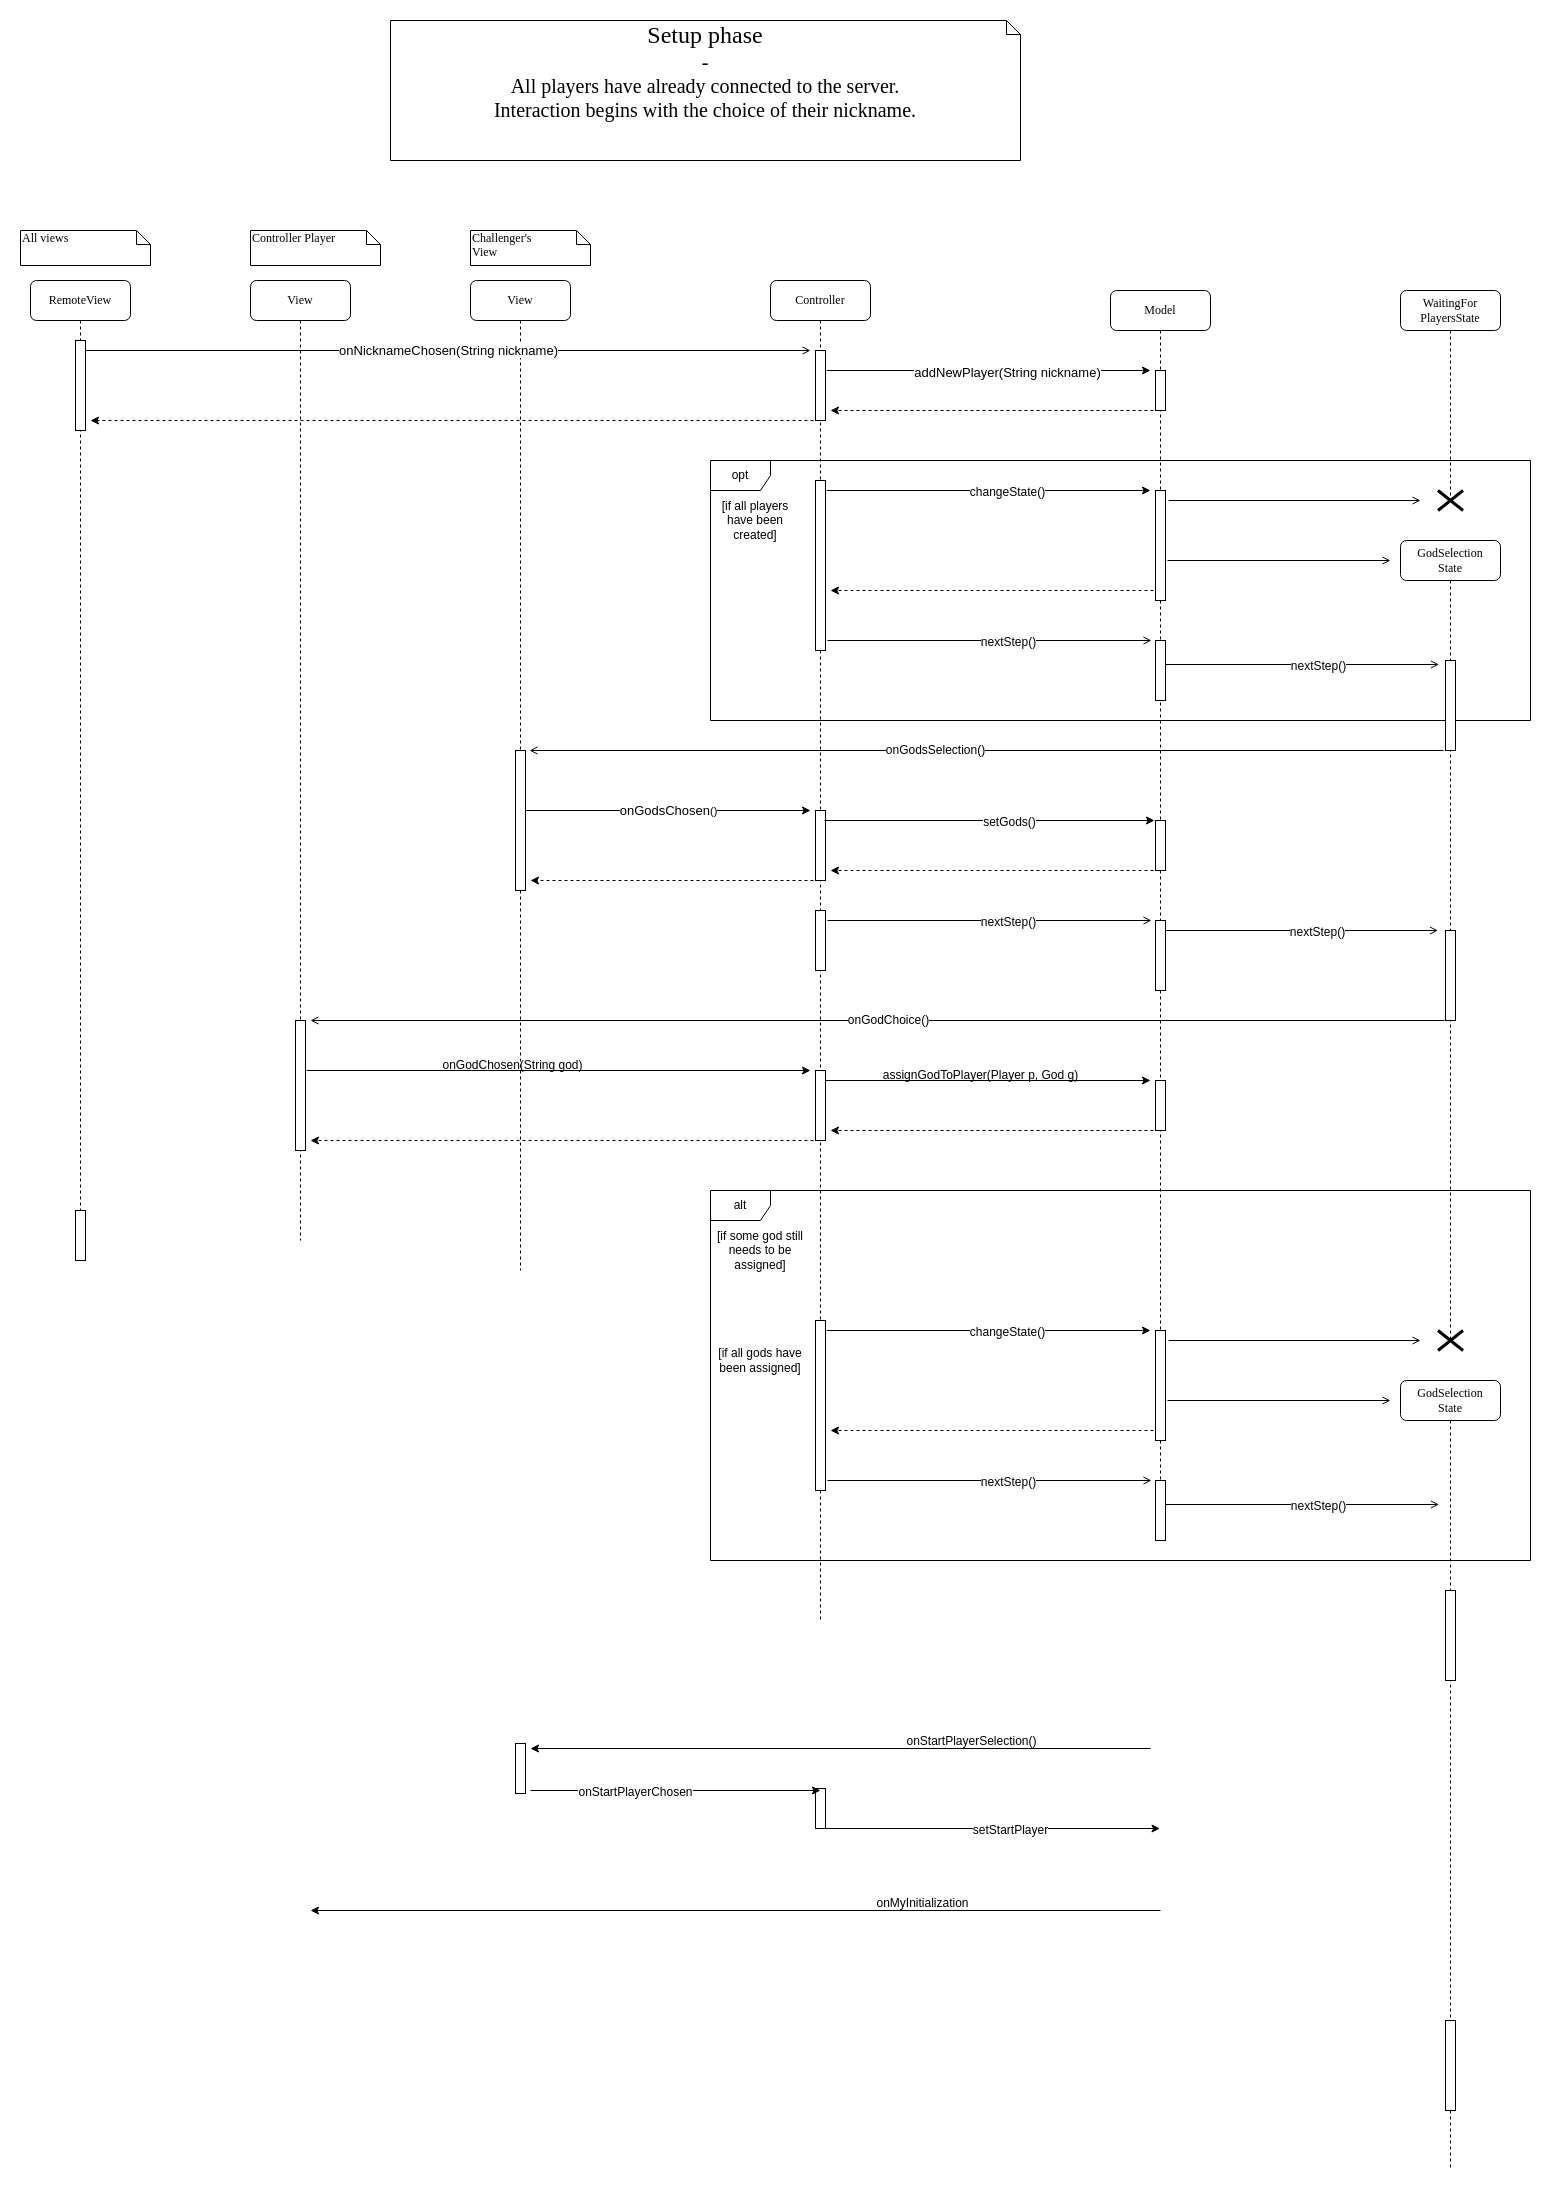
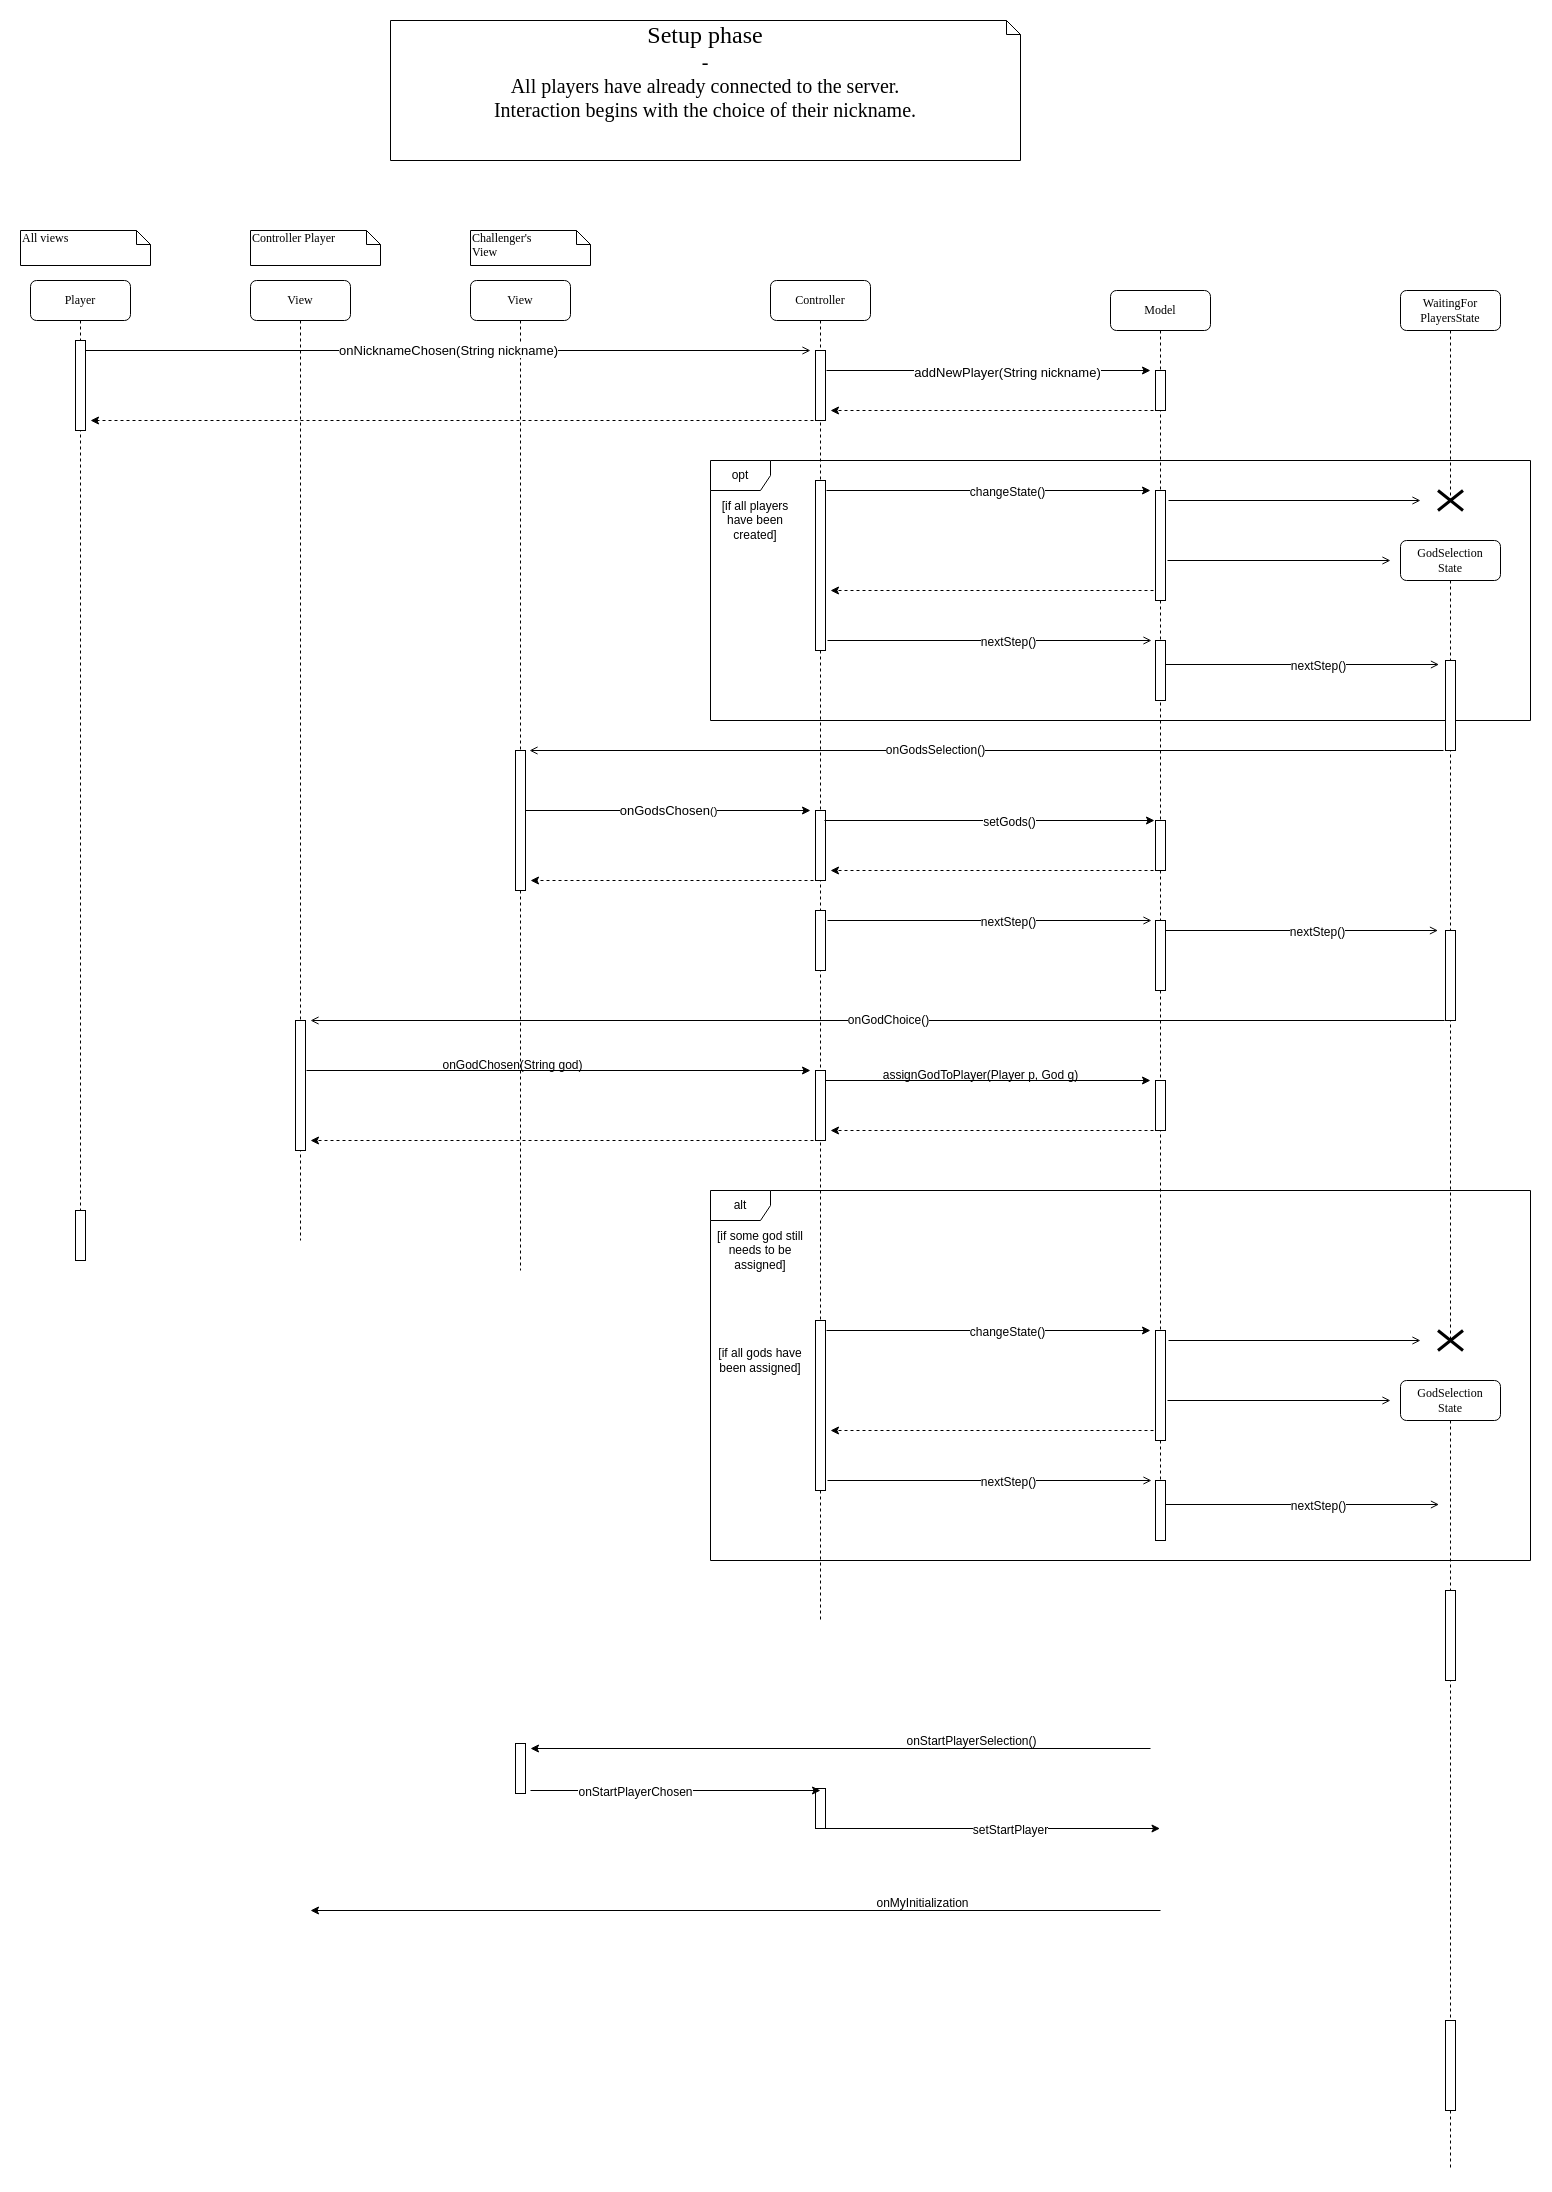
- <mxCell id="20" value="RemoteView" style="shape=umlLifeline;perimeter=lifelinePerimeter;whiteSpace=wrap;html=1;container=1;collapsible=0;recursiveResize=0;outlineConnect=0;rounded=1;shadow=0;comic=0;labelBackgroundColor=none;strokeWidth=1;fontFamily=Verdana;fontSize=12;align=center;connectable=0;allowArrows=0;" parent="1" vertex="1"><mxGeometry x="30" y="280" width="100" height="960" as="geometry" /></mxCell>
+ <mxCell id="20" value="Player" style="shape=umlLifeline;perimeter=lifelinePerimeter;whiteSpace=wrap;html=1;container=1;collapsible=0;recursiveResize=0;outlineConnect=0;rounded=1;shadow=0;comic=0;labelBackgroundColor=none;strokeWidth=1;fontFamily=Verdana;fontSize=12;align=center;connectable=0;allowArrows=0;" parent="1" vertex="1"><mxGeometry x="30" y="280" width="100" height="960" as="geometry" /></mxCell>
